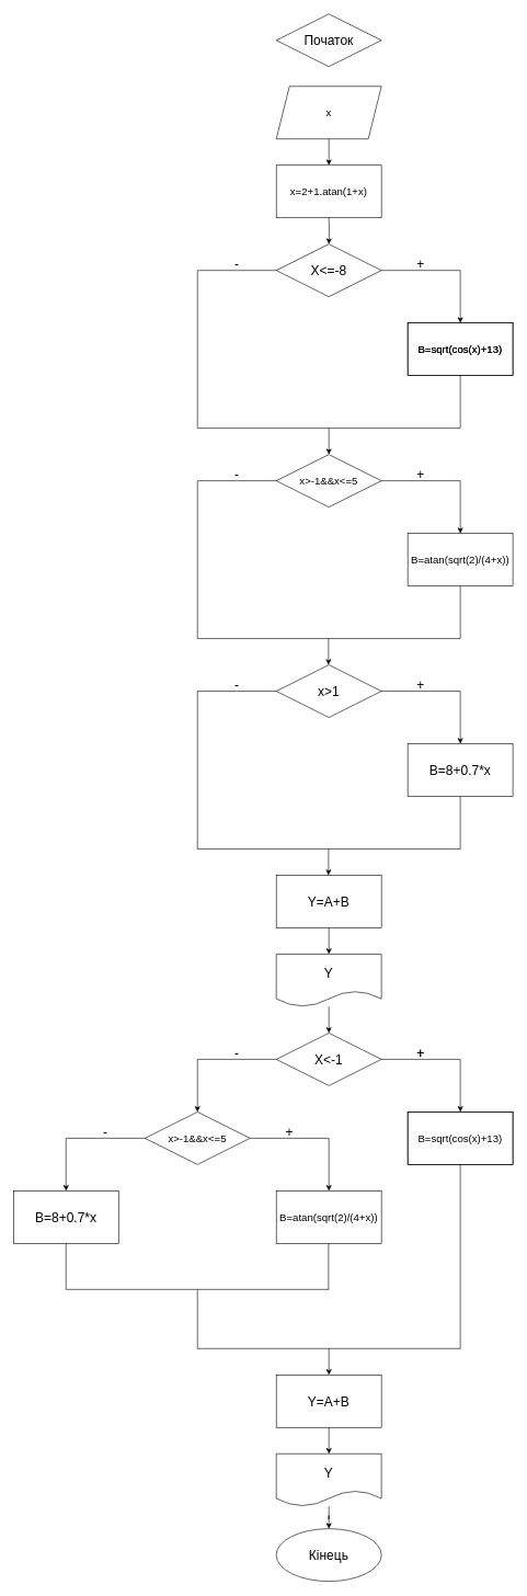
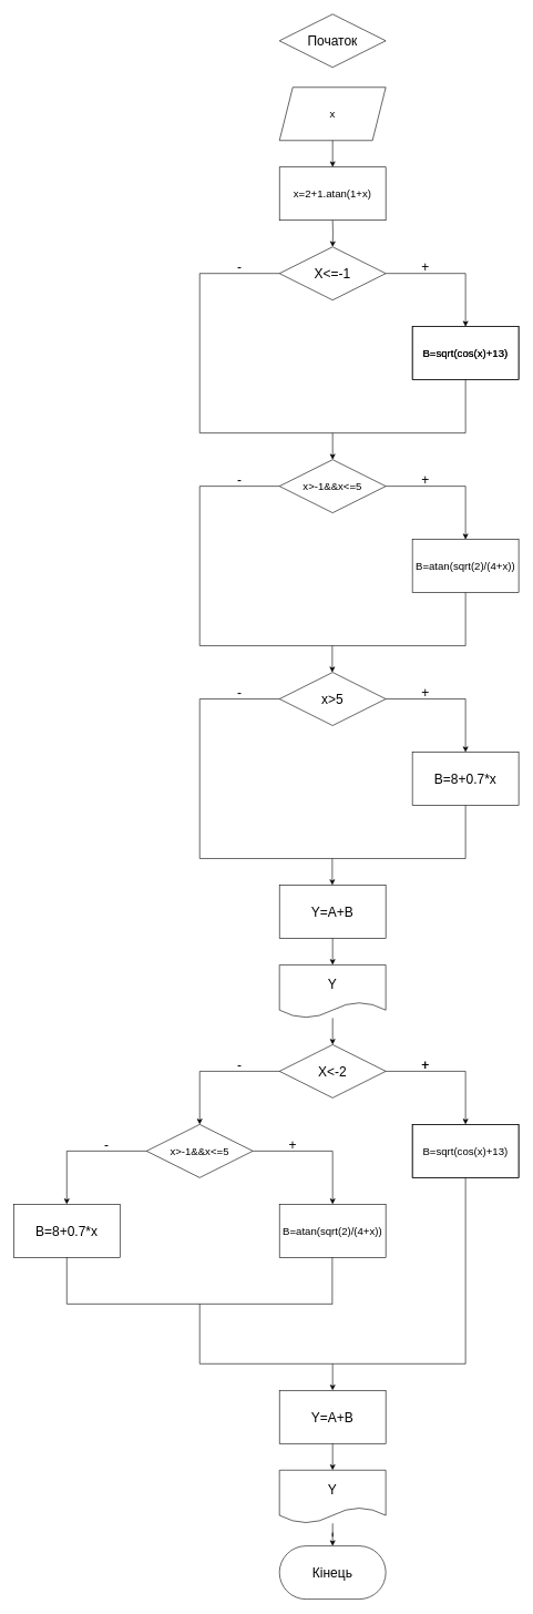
- <mxCell id="5" value="X&amp;lt;=-8" style="rhombus;whiteSpace=wrap;html=1;fillColor=none;fontFamily=Helvetica;fontSize=20;" parent="1" vertex="1"><mxGeometry x="420" y="370" width="160" height="80" as="geometry" /></mxCell>
+ <mxCell id="5" value="X&amp;lt;=-1" style="rhombus;whiteSpace=wrap;html=1;fillColor=none;fontFamily=Helvetica;fontSize=20;" parent="1" vertex="1"><mxGeometry x="420" y="370" width="160" height="80" as="geometry" /></mxCell>
- <mxCell id="28" value="x&amp;gt;1" style="rhombus;whiteSpace=wrap;html=1;fillColor=none;fontFamily=Helvetica;fontSize=20;" parent="1" vertex="1"><mxGeometry x="420" y="1010" width="160" height="80" as="geometry" /></mxCell>
+ <mxCell id="28" value="x&amp;gt;5" style="rhombus;whiteSpace=wrap;html=1;fillColor=none;fontFamily=Helvetica;fontSize=20;" parent="1" vertex="1"><mxGeometry x="420" y="1010" width="160" height="80" as="geometry" /></mxCell>
- <mxCell id="42" value="X&amp;lt;-1" style="rhombus;whiteSpace=wrap;html=1;fillColor=none;fontFamily=Helvetica;fontSize=20;" parent="1" vertex="1"><mxGeometry x="420" y="1570" width="160" height="80" as="geometry" /></mxCell>
+ <mxCell id="42" value="X&amp;lt;-2" style="rhombus;whiteSpace=wrap;html=1;fillColor=none;fontFamily=Helvetica;fontSize=20;" parent="1" vertex="1"><mxGeometry x="420" y="1570" width="160" height="80" as="geometry" /></mxCell>
- <mxCell id="2" value="Кінець" style="ellipse;whiteSpace=wrap;html=1;arcSize=50;fontSize=20;" parent="1" vertex="1"><mxGeometry x="420" y="2324" width="160" height="80" as="geometry" /></mxCell>
+ <mxCell id="2" value="Кінець" style="rounded=1;whiteSpace=wrap;html=1;arcSize=50;fontSize=20;" parent="1" vertex="1"><mxGeometry x="420" y="2324" width="160" height="80" as="geometry" /></mxCell>
